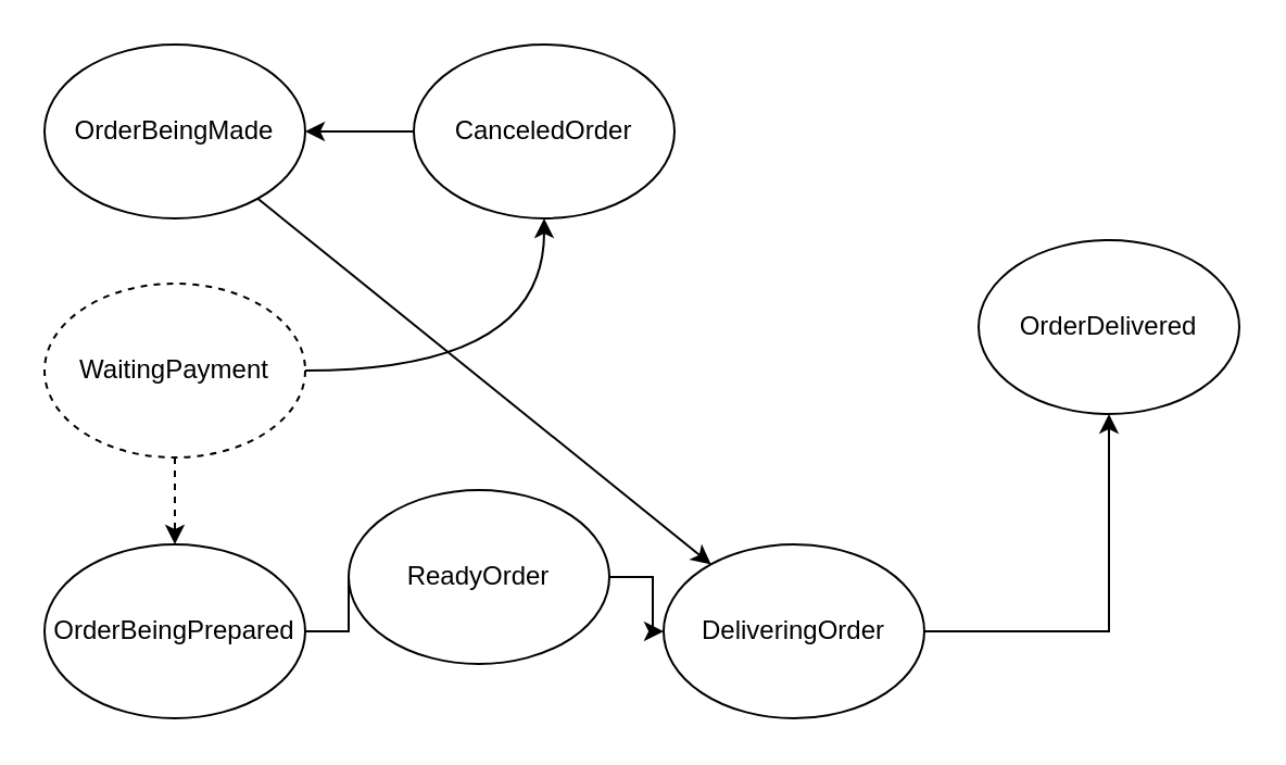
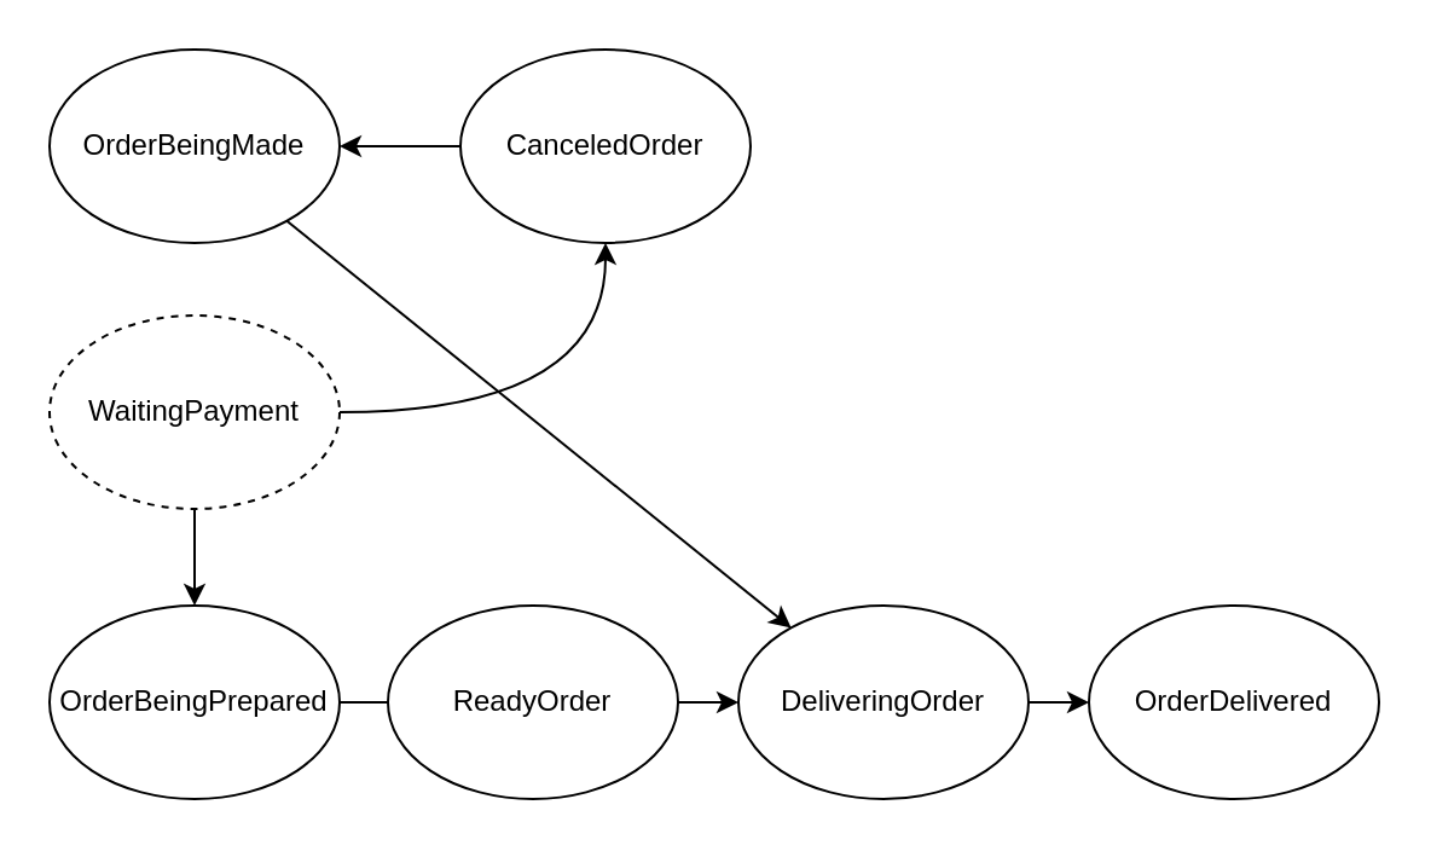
- <mxCell id="13" value="OrderDelivered" style="ellipse;whiteSpace=wrap;html=1;" parent="1" vertex="1"><mxGeometry x="450" y="110" width="120" height="80" as="geometry" /></mxCell>
+ <mxCell id="13" value="OrderDelivered" style="ellipse;whiteSpace=wrap;html=1;" parent="1" vertex="1"><mxGeometry x="450" y="250" width="120" height="80" as="geometry" /></mxCell>
- <mxCell id="4" value="" style="edgeStyle=orthogonalEdgeStyle;rounded=0;orthogonalLoop=1;jettySize=auto;html=1;dashed=1;" parent="1" source="6" target="8" edge="1"><mxGeometry relative="1" as="geometry" /></mxCell>
+ <mxCell id="4" value="" style="edgeStyle=orthogonalEdgeStyle;rounded=0;orthogonalLoop=1;jettySize=auto;html=1;" parent="1" source="6" target="8" edge="1"><mxGeometry relative="1" as="geometry" /></mxCell>
- <mxCell id="10" value="ReadyOrder" style="ellipse;whiteSpace=wrap;html=1;" parent="1" vertex="1"><mxGeometry x="160" y="225" width="120" height="80" as="geometry" /></mxCell>
+ <mxCell id="10" value="ReadyOrder" style="ellipse;whiteSpace=wrap;html=1;" parent="1" vertex="1"><mxGeometry x="160" y="250" width="120" height="80" as="geometry" /></mxCell>
